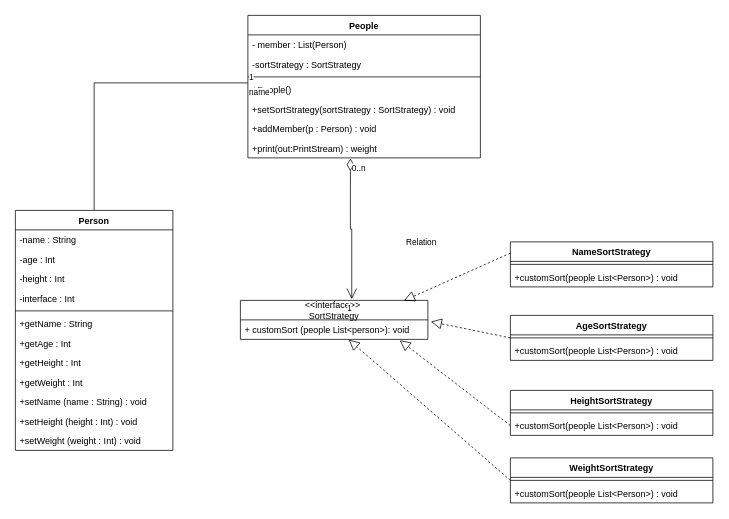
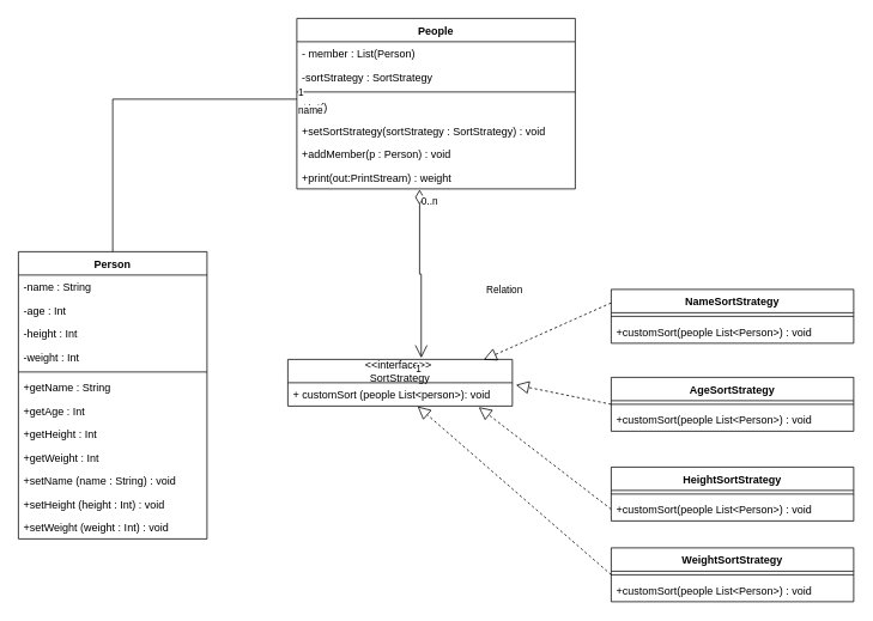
- <mxCell id="8" value="+People()" style="text;strokeColor=none;fillColor=none;align=left;verticalAlign=top;spacingLeft=4;spacingRight=4;overflow=hidden;rotatable=0;points=[[0,0.5],[1,0.5]];portConstraint=eastwest;" vertex="1" parent="4"><mxGeometry y="86" width="310" height="26" as="geometry" /></mxCell>
+ <mxCell id="8" value="+Int()" style="text;strokeColor=none;fillColor=none;align=left;verticalAlign=top;spacingLeft=4;spacingRight=4;overflow=hidden;rotatable=0;points=[[0,0.5],[1,0.5]];portConstraint=eastwest;" vertex="1" parent="4"><mxGeometry y="86" width="310" height="26" as="geometry" /></mxCell>
- <mxCell id="16" value="-interface : Int" style="text;strokeColor=none;fillColor=none;align=left;verticalAlign=top;spacingLeft=4;spacingRight=4;overflow=hidden;rotatable=0;points=[[0,0.5],[1,0.5]];portConstraint=eastwest;" vertex="1" parent="12"><mxGeometry y="104" width="210" height="26" as="geometry" /></mxCell>
+ <mxCell id="16" value="-weight : Int" style="text;strokeColor=none;fillColor=none;align=left;verticalAlign=top;spacingLeft=4;spacingRight=4;overflow=hidden;rotatable=0;points=[[0,0.5],[1,0.5]];portConstraint=eastwest;" vertex="1" parent="12"><mxGeometry y="104" width="210" height="26" as="geometry" /></mxCell>
